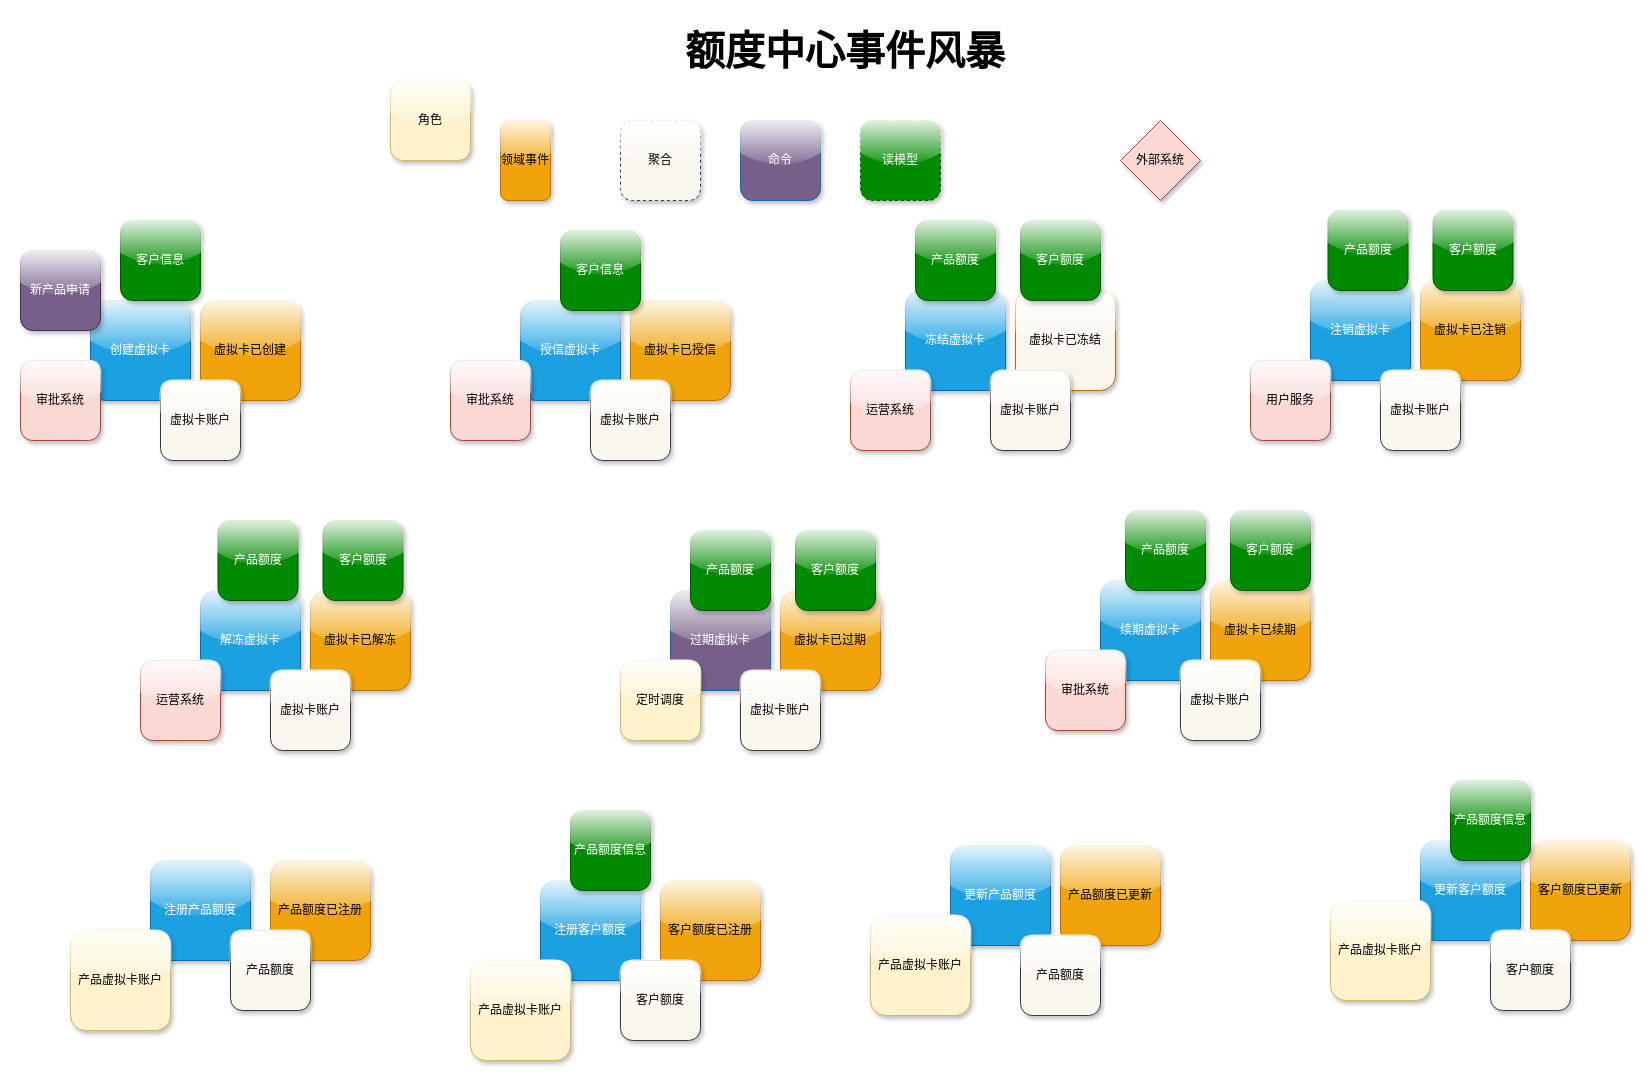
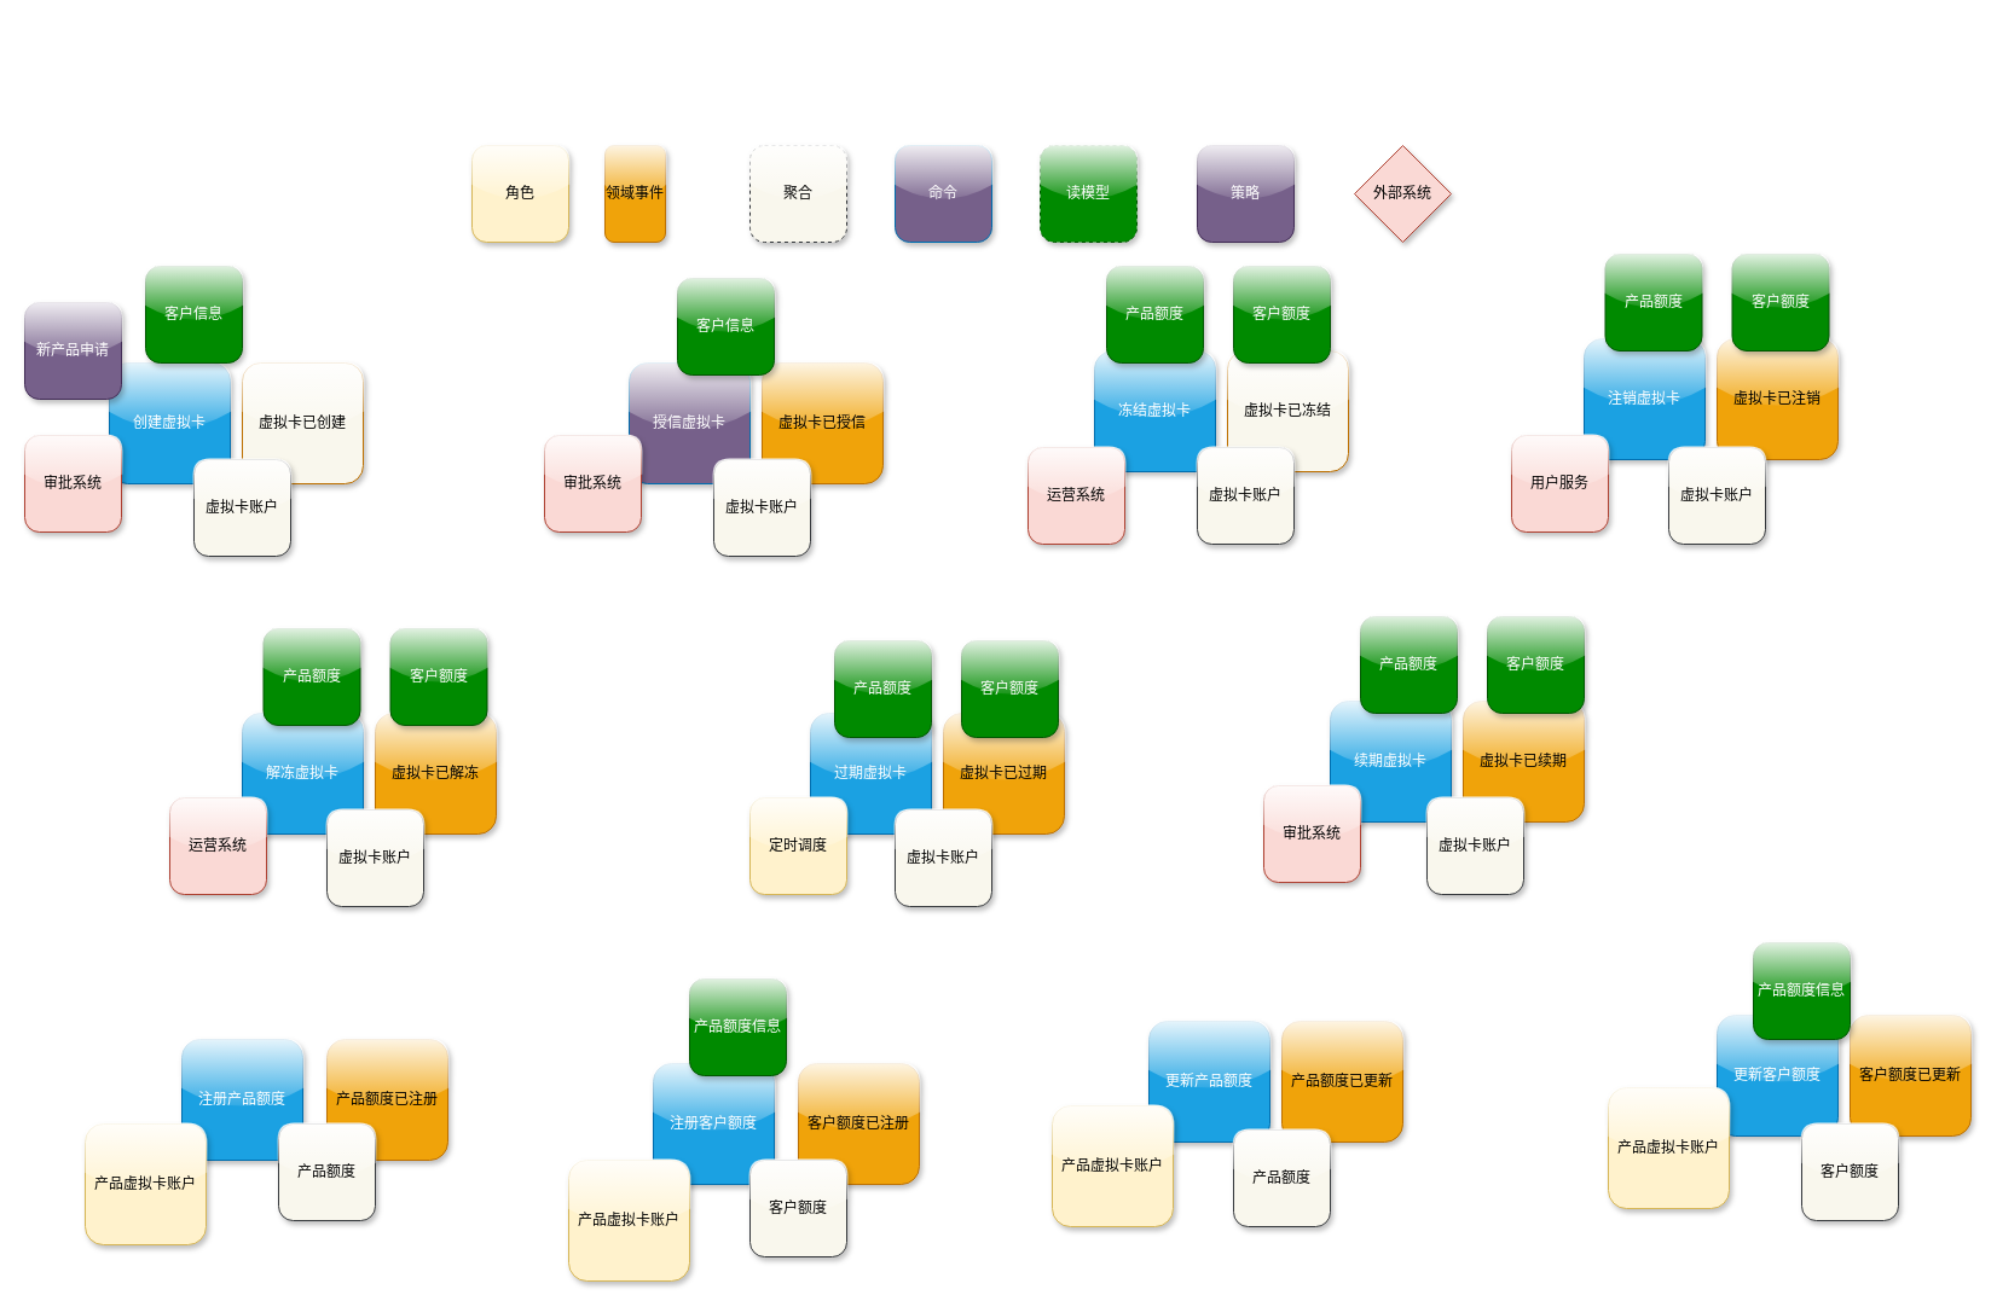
- <mxCell id="19" value="&lt;h1&gt;&lt;font style=&quot;font-size: 40px&quot;&gt;额度中心事件风暴&lt;/font&gt;&lt;/h1&gt;" style="text;html=1;strokeColor=none;fillColor=none;align=center;verticalAlign=middle;whiteSpace=wrap;rounded=1;shadow=1;glass=1;sketch=0;" vertex="1" parent="1"><mxGeometry x="650" y="20" width="390" height="60" as="geometry" /></mxCell>
- <mxCell id="2" value="角色" style="whiteSpace=wrap;html=1;aspect=fixed;shadow=1;fillColor=#fff2cc;strokeColor=#d6b656;glass=1;sketch=0;rounded=1;" vertex="1" parent="1"><mxGeometry x="390" y="80" width="80" height="80" as="geometry" /></mxCell>
+ <mxCell id="2" value="角色" style="whiteSpace=wrap;html=1;aspect=fixed;shadow=1;fillColor=#fff2cc;strokeColor=#d6b656;glass=1;sketch=0;rounded=1;" vertex="1" parent="1"><mxGeometry x="390" y="120" width="80" height="80" as="geometry" /></mxCell>
+ <mxCell id="40" value="策略" style="whiteSpace=wrap;html=1;aspect=fixed;shadow=1;fillColor=#76608a;strokeColor=#432D57;fontColor=#ffffff;glass=1;sketch=0;rounded=1;" vertex="1" parent="1"><mxGeometry x="990" y="120" width="80" height="80" as="geometry" /></mxCell>
- <mxCell id="26" value="虚拟卡已创建" style="whiteSpace=wrap;html=1;aspect=fixed;shadow=1;fillColor=#f0a30a;strokeColor=#BD7000;fontColor=#000000;glass=1;sketch=0;rounded=1;" vertex="1" parent="1"><mxGeometry x="200" y="300" width="100" height="100" as="geometry" /></mxCell>
+ <mxCell id="26" value="虚拟卡已创建" style="whiteSpace=wrap;html=1;aspect=fixed;shadow=1;fillColor=#f9f7ed;strokeColor=#BD7000;fontColor=#000000;glass=1;sketch=0;rounded=1;" vertex="1" parent="1"><mxGeometry x="200" y="300" width="100" height="100" as="geometry" /></mxCell>
- <mxCell id="39" value="授信虚拟卡" style="whiteSpace=wrap;html=1;aspect=fixed;shadow=1;fillColor=#1ba1e2;strokeColor=#006EAF;fontColor=#ffffff;glass=1;sketch=0;rounded=1;" vertex="1" parent="1"><mxGeometry x="520" y="300" width="100" height="100" as="geometry" /></mxCell>
+ <mxCell id="39" value="授信虚拟卡" style="whiteSpace=wrap;html=1;aspect=fixed;shadow=1;fillColor=#76608a;strokeColor=#006EAF;fontColor=#ffffff;glass=1;sketch=0;rounded=1;" vertex="1" parent="1"><mxGeometry x="520" y="300" width="100" height="100" as="geometry" /></mxCell>
- <mxCell id="35" value="过期虚拟卡" style="whiteSpace=wrap;html=1;aspect=fixed;shadow=1;fillColor=#76608a;strokeColor=#006EAF;fontColor=#ffffff;glass=1;sketch=0;rounded=1;" vertex="1" parent="1"><mxGeometry x="670" y="590" width="100" height="100" as="geometry" /></mxCell>
+ <mxCell id="35" value="过期虚拟卡" style="whiteSpace=wrap;html=1;aspect=fixed;shadow=1;fillColor=#1ba1e2;strokeColor=#006EAF;fontColor=#ffffff;glass=1;sketch=0;rounded=1;" vertex="1" parent="1"><mxGeometry x="670" y="590" width="100" height="100" as="geometry" /></mxCell>
